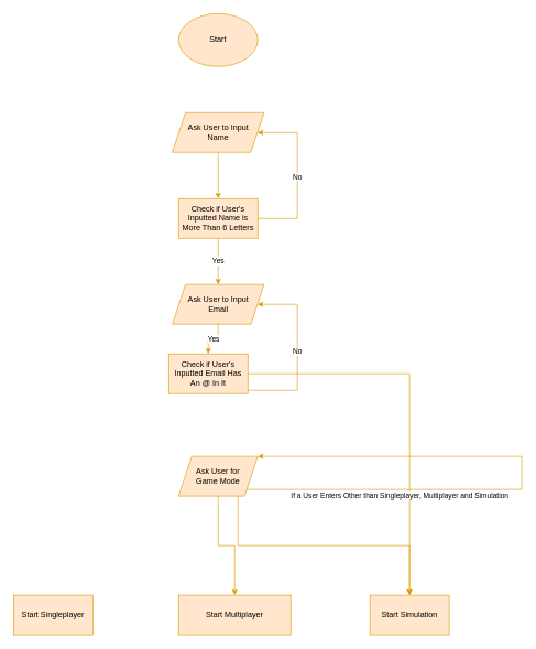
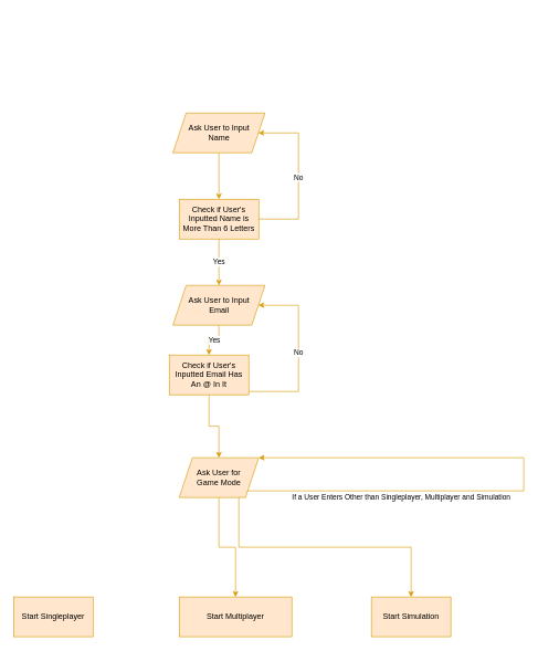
- <mxCell id="2" value="&lt;div&gt;Start&lt;/div&gt;" style="ellipse;whiteSpace=wrap;html=1;fillColor=#ffe6cc;strokeColor=#d79b00;" parent="1" vertex="1"><mxGeometry x="270" y="20" width="120" height="80" as="geometry" /></mxCell>
- <mxCell id="11" style="edgeStyle=orthogonalEdgeStyle;rounded=0;orthogonalLoop=1;jettySize=auto;html=1;fontColor=#000000;fillColor=#ffe6cc;strokeColor=#d79b00;" parent="1" source="12" target="19" edge="1"><mxGeometry relative="1" as="geometry" /></mxCell>
+ <mxCell id="11" style="edgeStyle=orthogonalEdgeStyle;rounded=0;orthogonalLoop=1;jettySize=auto;html=1;fontColor=#000000;fillColor=#ffe6cc;strokeColor=#d79b00;" parent="1" source="12" target="16" edge="1"><mxGeometry relative="1" as="geometry" /></mxCell>
